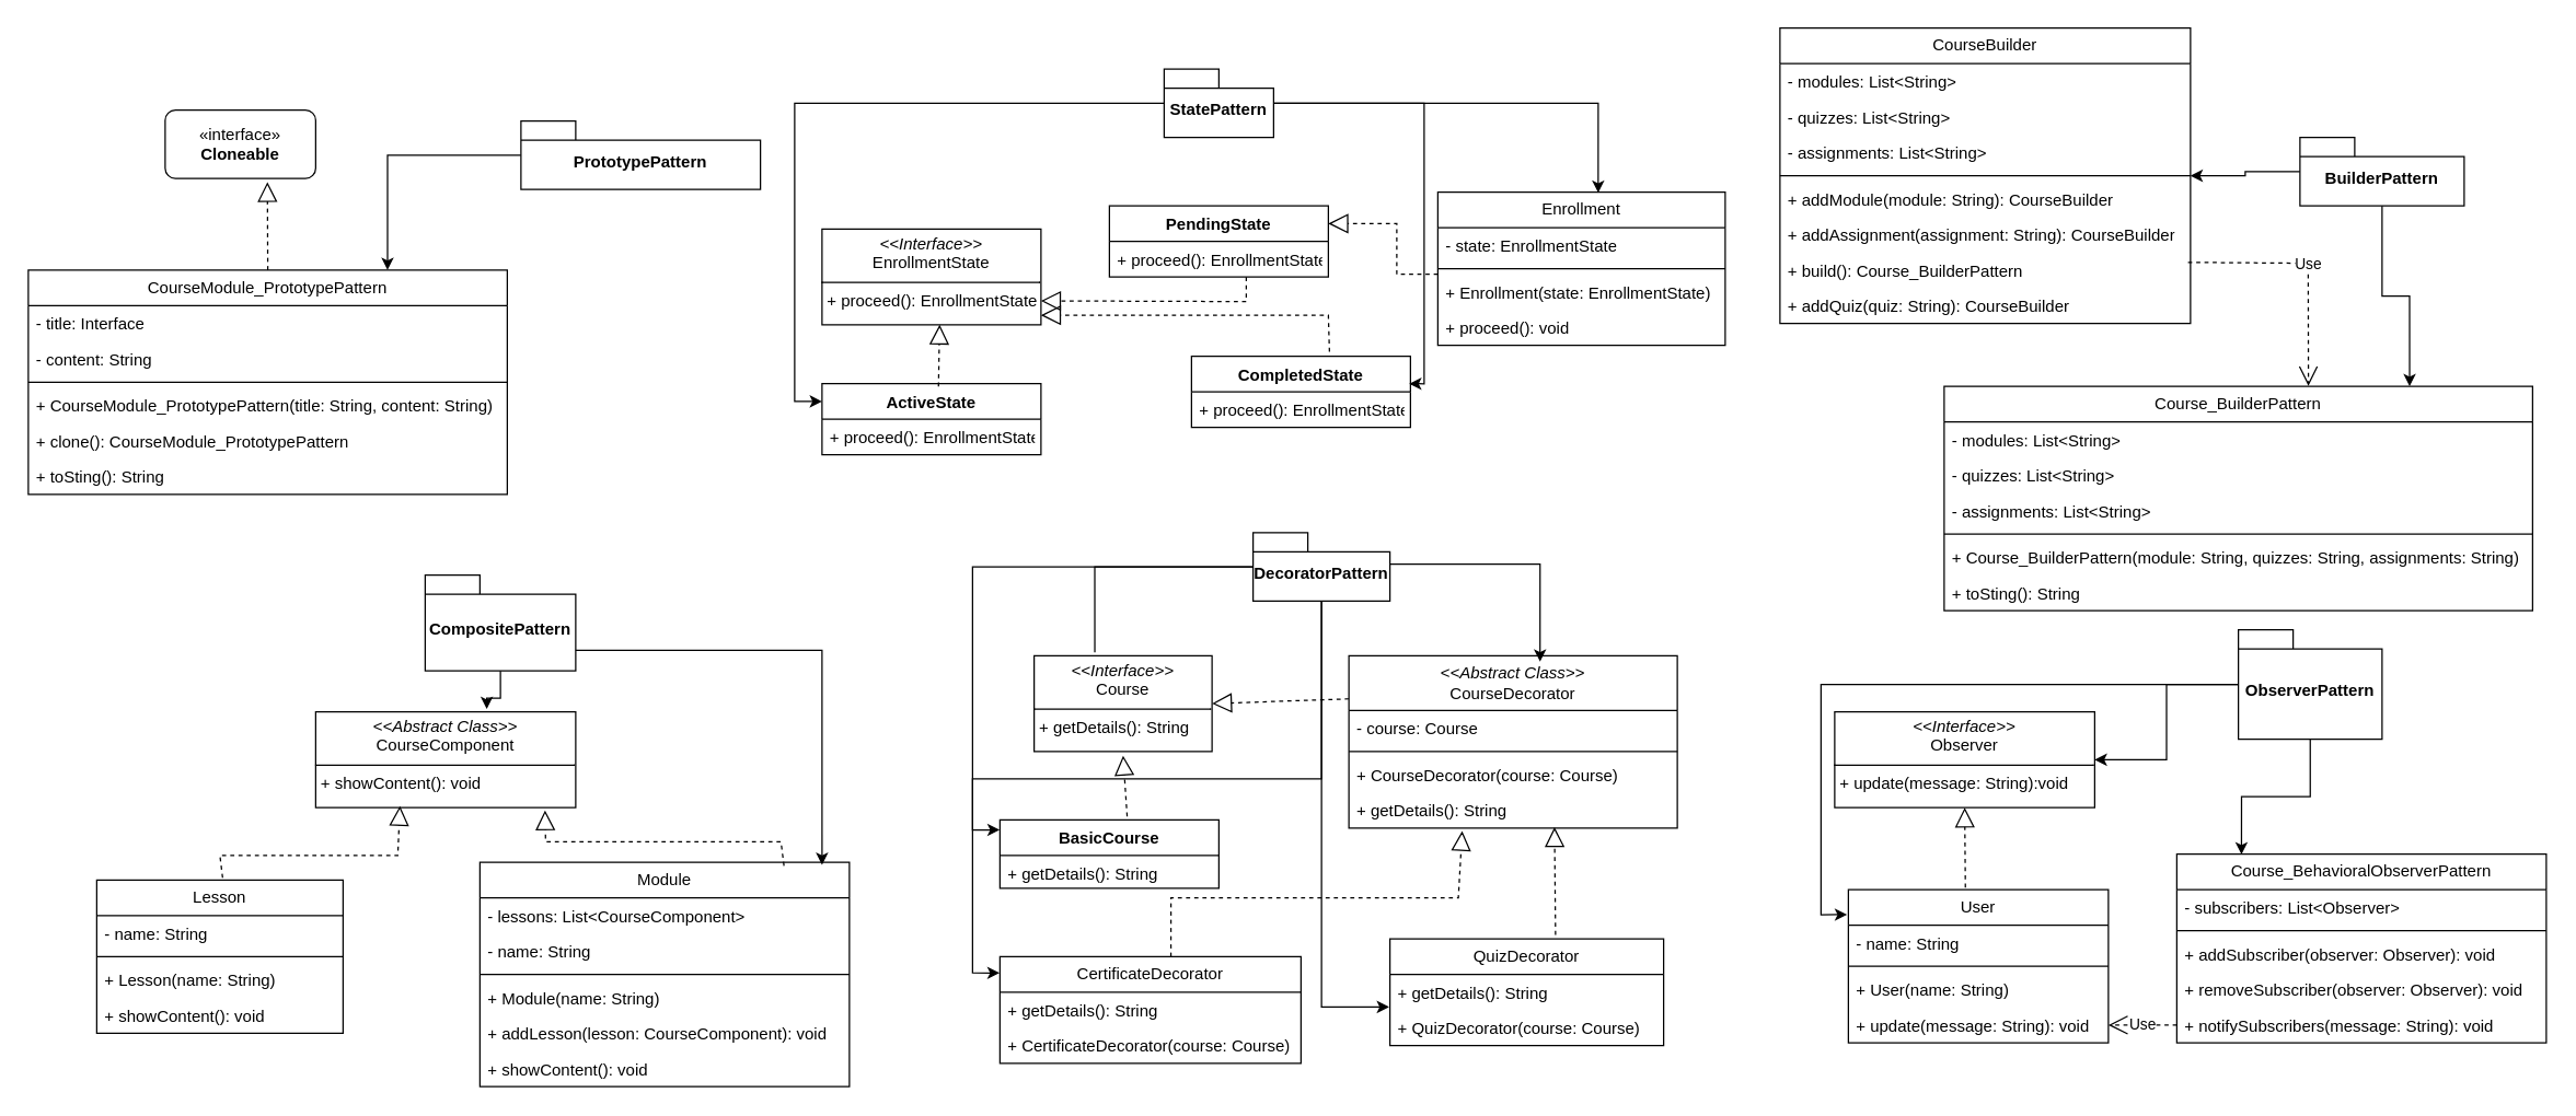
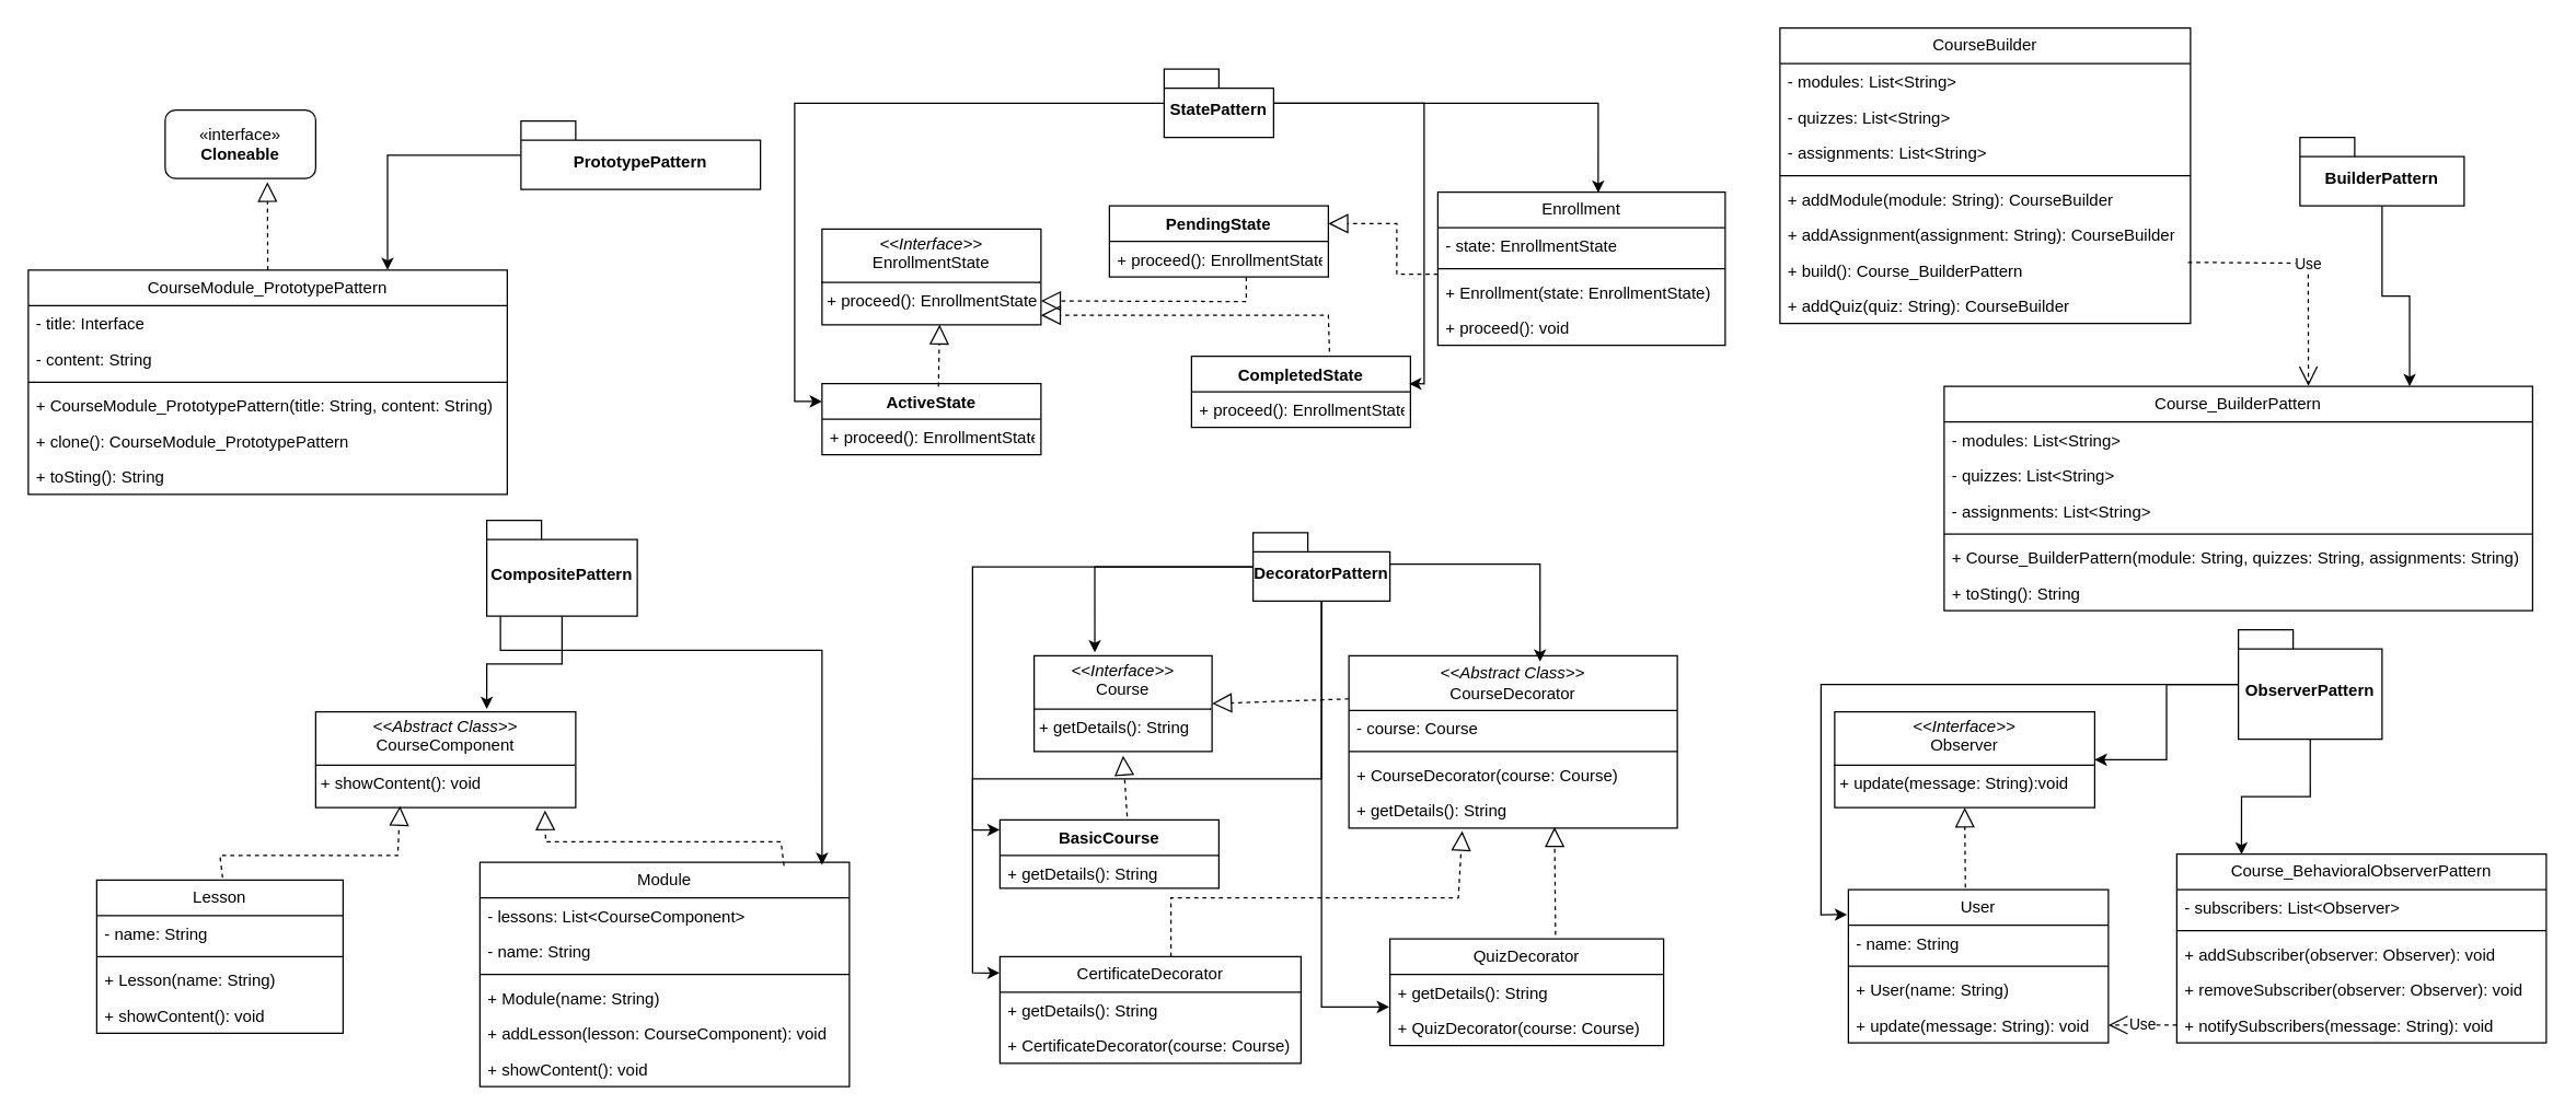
- <mxCell id="98" style="edgeStyle=orthogonalEdgeStyle;rounded=0;orthogonalLoop=1;jettySize=auto;html=1;" edge="1" parent="1" source="99" target="11"><mxGeometry relative="1" as="geometry" /></mxCell>
- <mxCell id="110" value="CompositePattern" style="shape=folder;fontStyle=1;spacingTop=10;tabWidth=40;tabHeight=14;tabPosition=left;html=1;whiteSpace=wrap;" vertex="1" parent="1"><mxGeometry x="310" y="420" width="110" height="70" as="geometry" /></mxCell>
+ <mxCell id="110" value="CompositePattern" style="shape=folder;fontStyle=1;spacingTop=10;tabWidth=40;tabHeight=14;tabPosition=left;html=1;whiteSpace=wrap;" vertex="1" parent="1"><mxGeometry x="355" y="380" width="110" height="70" as="geometry" /></mxCell>
- <mxCell id="104" style="edgeStyle=orthogonalEdgeStyle;rounded=0;orthogonalLoop=1;jettySize=auto;html=1;entryX=0.341;entryY=-0.035;entryDx=0;entryDy=0;entryPerimeter=0;endArrow=none;" edge="1" parent="1" source="103" target="43"><mxGeometry relative="1" as="geometry" /></mxCell>
+ <mxCell id="104" style="edgeStyle=orthogonalEdgeStyle;rounded=0;orthogonalLoop=1;jettySize=auto;html=1;entryX=0.341;entryY=-0.035;entryDx=0;entryDy=0;entryPerimeter=0;" edge="1" parent="1" source="103" target="43"><mxGeometry relative="1" as="geometry" /></mxCell>
